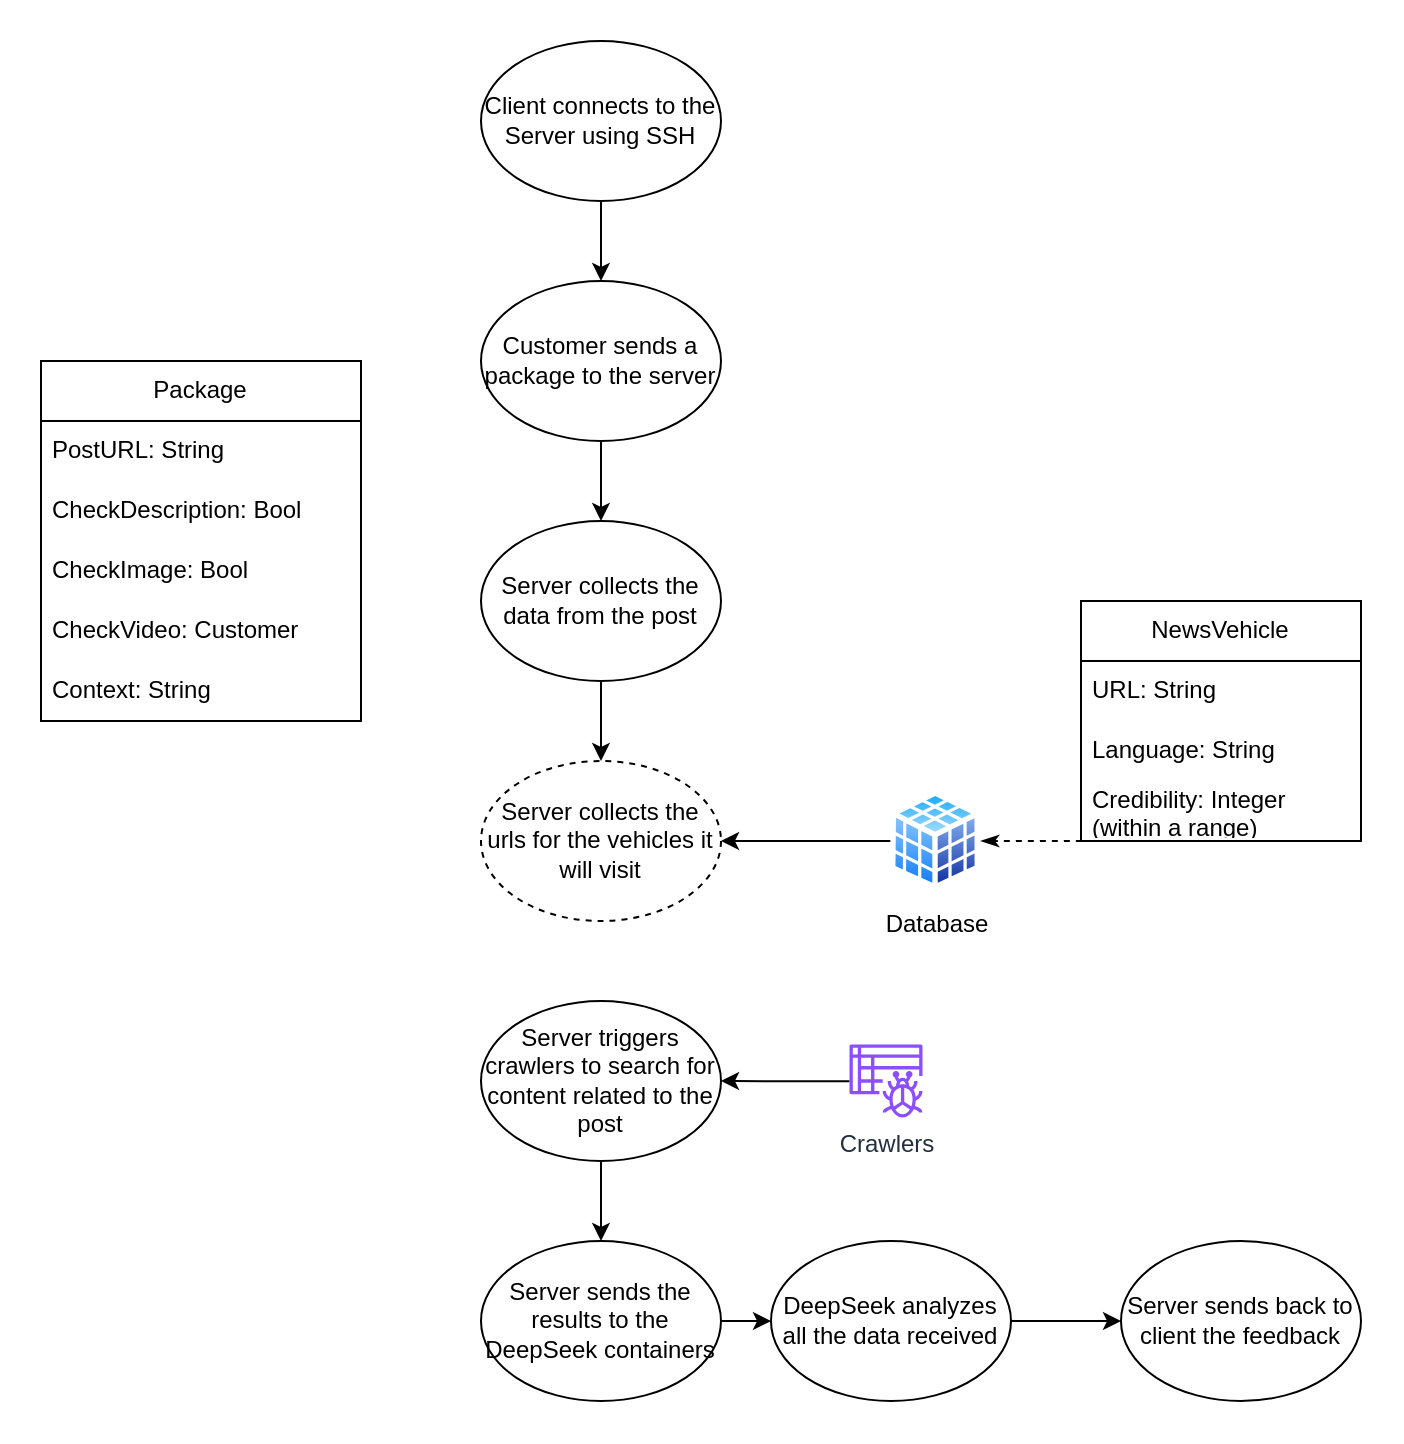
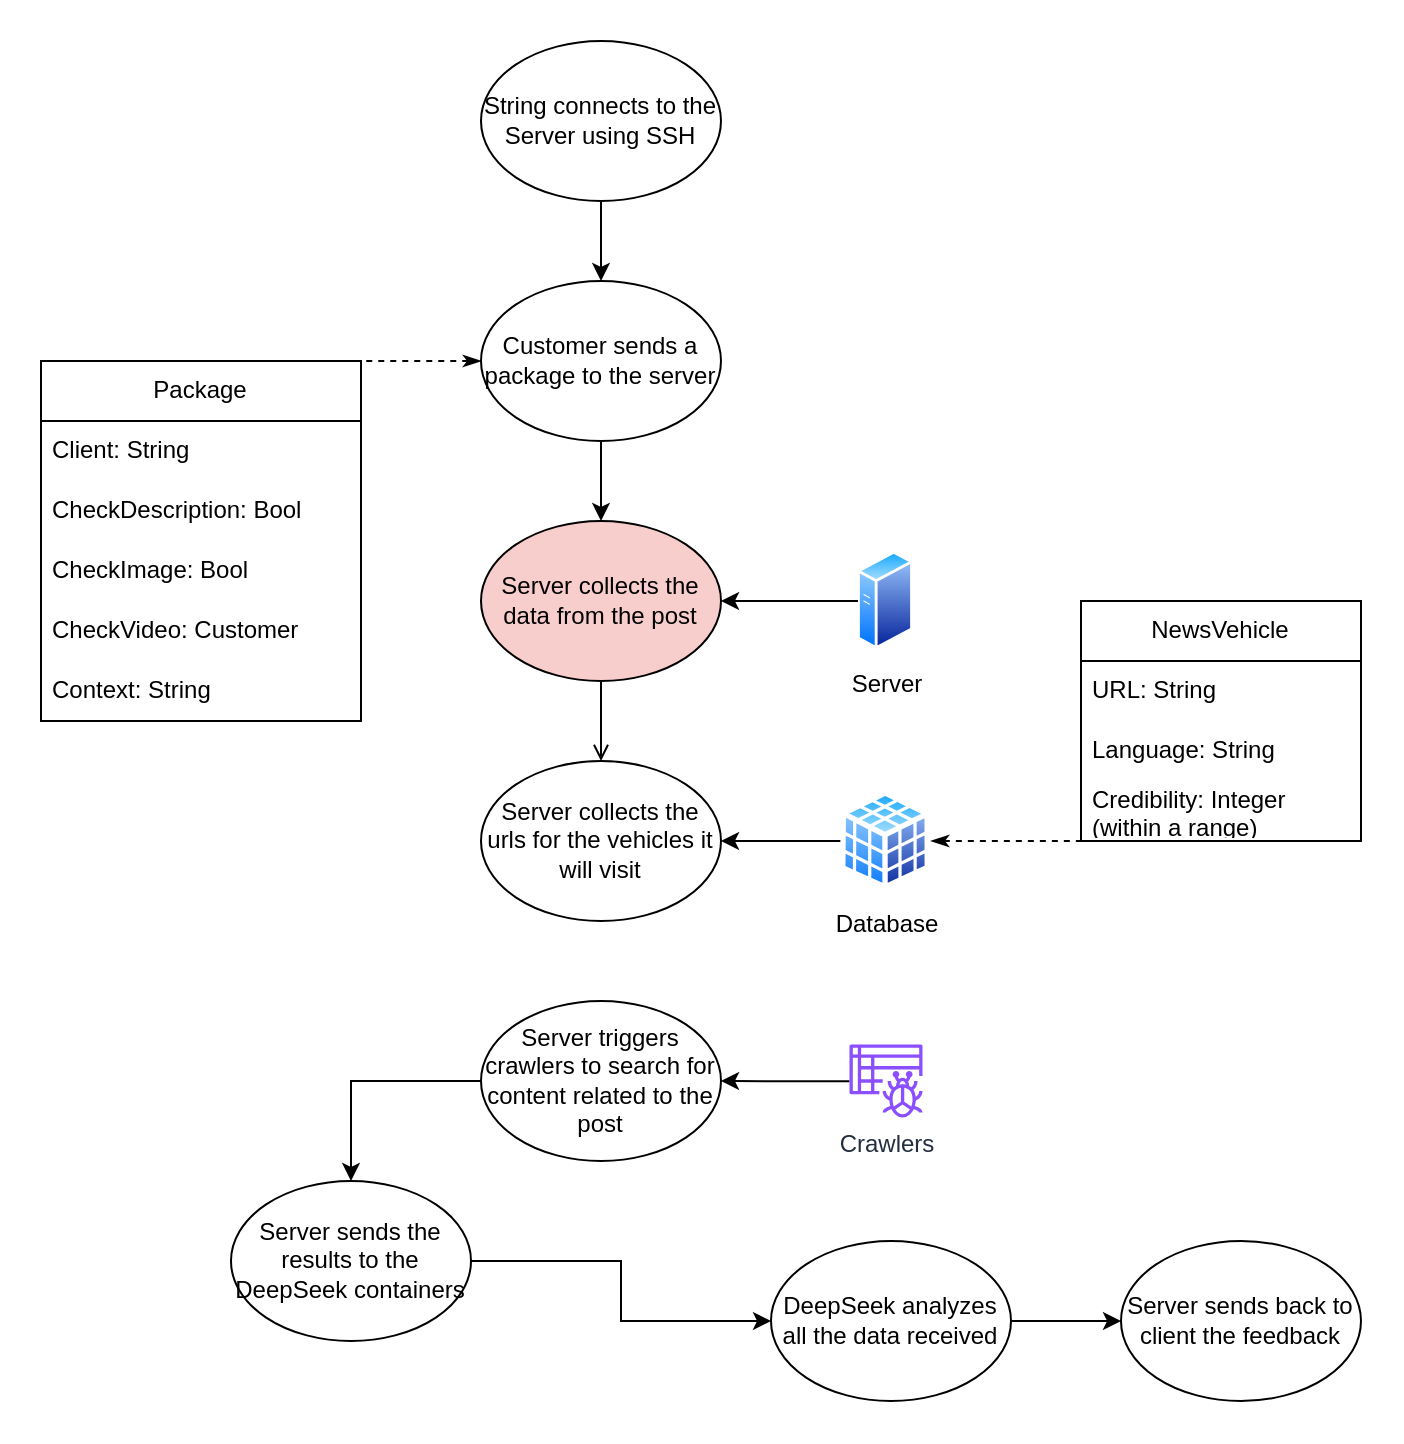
- <mxCell id="3" value="Client connects to the Server using SSH" style="ellipse;whiteSpace=wrap;html=1;" vertex="1" parent="1"><mxGeometry x="240" y="20" width="120" height="80" as="geometry" /></mxCell>
+ <mxCell id="3" value="String connects to the Server using SSH" style="ellipse;whiteSpace=wrap;html=1;" vertex="1" parent="1"><mxGeometry x="240" y="20" width="120" height="80" as="geometry" /></mxCell>
+ <mxCell id="12" style="edgeStyle=orthogonalEdgeStyle;rounded=0;orthogonalLoop=1;jettySize=auto;html=1;entryX=1;entryY=0;entryDx=0;entryDy=0;dashed=1;startArrow=classicThin;startFill=1;endArrow=none;" edge="1" parent="1" source="5" target="6"><mxGeometry relative="1" as="geometry"><Array as="points"><mxPoint x="200" y="180" /><mxPoint x="200" y="180" /></Array></mxGeometry></mxCell>
- <mxCell id="7" value="&lt;div&gt;PostURL: String&lt;br&gt;&lt;/div&gt;" style="text;strokeColor=none;fillColor=none;align=left;verticalAlign=middle;spacingLeft=4;spacingRight=4;overflow=hidden;points=[[0,0.5],[1,0.5]];portConstraint=eastwest;rotatable=0;whiteSpace=wrap;html=1;" vertex="1" parent="6"><mxGeometry y="30" width="160" height="30" as="geometry" /></mxCell>
+ <mxCell id="7" value="&lt;div&gt;Client: String&lt;br&gt;&lt;/div&gt;" style="text;strokeColor=none;fillColor=none;align=left;verticalAlign=middle;spacingLeft=4;spacingRight=4;overflow=hidden;points=[[0,0.5],[1,0.5]];portConstraint=eastwest;rotatable=0;whiteSpace=wrap;html=1;" vertex="1" parent="6"><mxGeometry y="30" width="160" height="30" as="geometry" /></mxCell>
- <mxCell id="14" value="Server collects the data from the post" style="ellipse;whiteSpace=wrap;html=1;" vertex="1" parent="1"><mxGeometry x="240" y="260" width="120" height="80" as="geometry" /></mxCell>
+ <mxCell id="14" value="Server collects the data from the post" style="ellipse;whiteSpace=wrap;html=1;fillColor=#f8cecc;" vertex="1" parent="1"><mxGeometry x="240" y="260" width="120" height="80" as="geometry" /></mxCell>
+ <mxCell id="16" style="edgeStyle=orthogonalEdgeStyle;rounded=0;orthogonalLoop=1;jettySize=auto;html=1;entryX=1;entryY=0.5;entryDx=0;entryDy=0;" edge="1" parent="1" source="15" target="14"><mxGeometry relative="1" as="geometry"><mxPoint x="380" y="340" as="targetPoint" /></mxGeometry></mxCell>
+ <mxCell id="15" value="Server" style="image;aspect=fixed;perimeter=ellipsePerimeter;html=1;align=center;shadow=0;dashed=0;spacingTop=3;image=img/lib/active_directory/generic_server.svg;" vertex="1" parent="1"><mxGeometry x="428.5" y="275" width="28.0" height="50" as="geometry" /></mxCell>
- <mxCell id="13" style="edgeStyle=orthogonalEdgeStyle;rounded=0;orthogonalLoop=1;jettySize=auto;html=1;entryX=0.5;entryY=0;entryDx=0;entryDy=0;" edge="1" parent="1" source="14" target="17"><mxGeometry relative="1" as="geometry" /></mxCell>
+ <mxCell id="13" style="edgeStyle=orthogonalEdgeStyle;rounded=0;orthogonalLoop=1;jettySize=auto;html=1;entryX=0.5;entryY=0;entryDx=0;entryDy=0;endArrow=open;" edge="1" parent="1" source="14" target="17"><mxGeometry relative="1" as="geometry" /></mxCell>
- <mxCell id="17" value="Server collects the urls for the vehicles it will visit" style="ellipse;whiteSpace=wrap;html=1;dashed=1;" vertex="1" parent="1"><mxGeometry x="240" y="380" width="120" height="80" as="geometry" /></mxCell>
+ <mxCell id="17" value="Server collects the urls for the vehicles it will visit" style="ellipse;whiteSpace=wrap;html=1;" vertex="1" parent="1"><mxGeometry x="240" y="380" width="120" height="80" as="geometry" /></mxCell>
- <mxCell id="19" value="&lt;div&gt;Database&lt;/div&gt;" style="image;aspect=fixed;perimeter=ellipsePerimeter;html=1;align=center;shadow=0;dashed=0;spacingTop=3;image=img/lib/active_directory/database_cube.svg;" vertex="1" parent="1"><mxGeometry x="445" y="395" width="45" height="50" as="geometry" /></mxCell>
+ <mxCell id="19" value="&lt;div&gt;Database&lt;/div&gt;" style="image;aspect=fixed;perimeter=ellipsePerimeter;html=1;align=center;shadow=0;dashed=0;spacingTop=3;image=img/lib/active_directory/database_cube.svg;" vertex="1" parent="1"><mxGeometry x="420" y="395" width="45" height="50" as="geometry" /></mxCell>
- <mxCell id="28" value="Server sends the results to the DeepSeek containers" style="ellipse;whiteSpace=wrap;html=1;" vertex="1" parent="1"><mxGeometry x="240" y="620" width="120" height="80" as="geometry" /></mxCell>
+ <mxCell id="28" value="Server sends the results to the DeepSeek containers" style="ellipse;whiteSpace=wrap;html=1;" vertex="1" parent="1"><mxGeometry x="115" y="590" width="120" height="80" as="geometry" /></mxCell>
